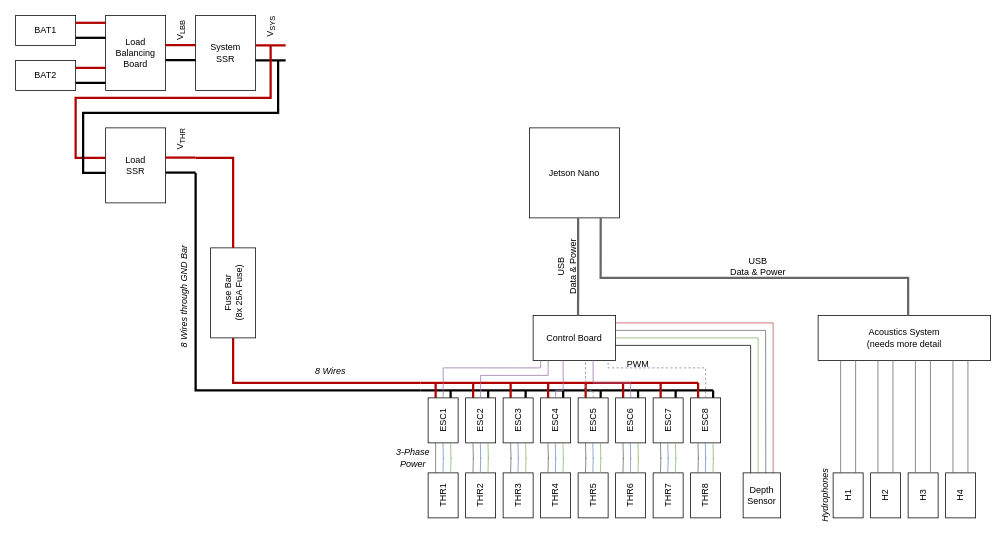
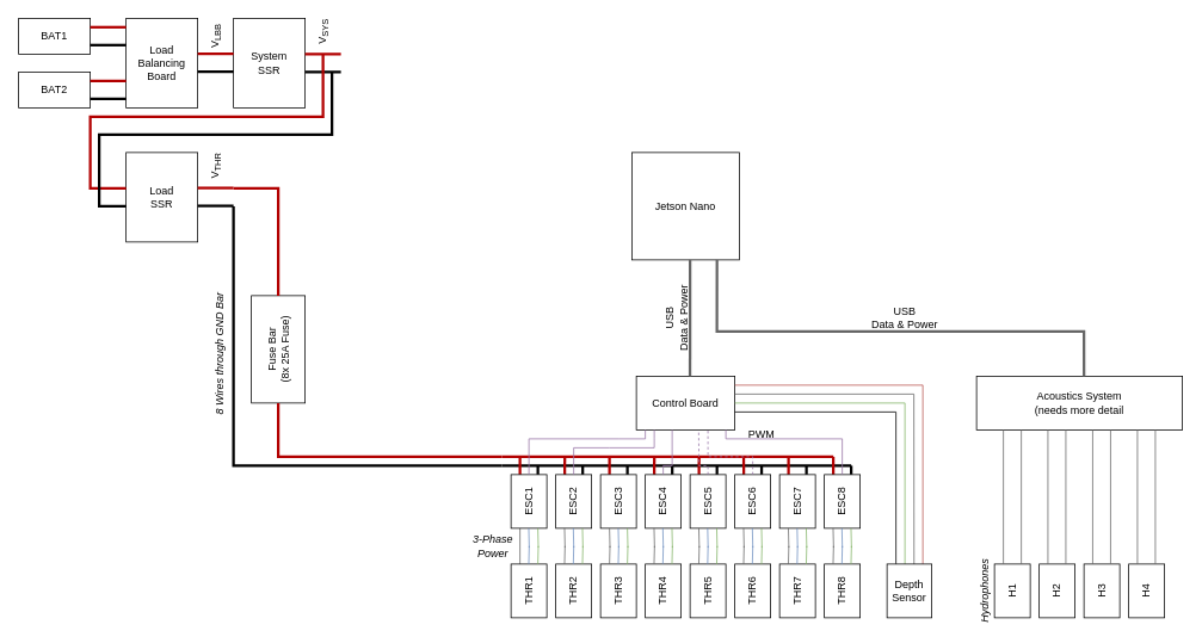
- <mxCell id="76" value="" style="endArrow=none;html=1;rounded=0;entryX=0.909;entryY=1;entryDx=0;entryDy=0;entryPerimeter=0;exitX=0.5;exitY=0;exitDx=0;exitDy=0;fillColor=#e1d5e7;strokeColor=#9673a6;dashed=1;" edge="1" parent="1" source="33" target="24"><mxGeometry width="50" height="50" relative="1" as="geometry"><mxPoint x="900" y="520" as="sourcePoint" /><mxPoint x="830" y="490" as="targetPoint" /><Array as="points"><mxPoint x="940" y="490" /><mxPoint x="810" y="490" /></Array></mxGeometry></mxCell>
+ <mxCell id="76" value="" style="endArrow=none;html=1;rounded=0;entryX=0.909;entryY=1;entryDx=0;entryDy=0;entryPerimeter=0;exitX=0.5;exitY=0;exitDx=0;exitDy=0;fillColor=#e1d5e7;strokeColor=#9673a6;" edge="1" parent="1" source="33" target="24"><mxGeometry width="50" height="50" relative="1" as="geometry"><mxPoint x="900" y="520" as="sourcePoint" /><mxPoint x="830" y="490" as="targetPoint" /><Array as="points"><mxPoint x="940" y="490" /><mxPoint x="810" y="490" /></Array></mxGeometry></mxCell>
- <mxCell id="120" value="&lt;i&gt;8 Wires&lt;/i&gt;" style="text;html=1;strokeColor=none;fillColor=none;align=center;verticalAlign=middle;whiteSpace=wrap;rounded=0;fontSize=12;" vertex="1" parent="1"><mxGeometry x="410" y="480" width="60" height="30" as="geometry" /></mxCell>
- <mxCell id="75" value="" style="endArrow=none;html=1;rounded=0;entryX=0.727;entryY=1;entryDx=0;entryDy=0;entryPerimeter=0;exitX=0.5;exitY=0;exitDx=0;exitDy=0;fillColor=#e1d5e7;strokeColor=#9673a6;" edge="1" parent="1" source="31" target="24"><mxGeometry width="50" height="50" relative="1" as="geometry"><mxPoint x="780" y="540" as="sourcePoint" /><mxPoint x="830" y="490" as="targetPoint" /><Array as="points"><mxPoint x="840" y="510" /><mxPoint x="790" y="510" /></Array></mxGeometry></mxCell>
+ <mxCell id="75" value="" style="endArrow=none;html=1;rounded=0;entryX=0.727;entryY=1;entryDx=0;entryDy=0;entryPerimeter=0;exitX=0.5;exitY=0;exitDx=0;exitDy=0;fillColor=#e1d5e7;strokeColor=#9673a6;dashed=1;" edge="1" parent="1" source="31" target="24"><mxGeometry width="50" height="50" relative="1" as="geometry"><mxPoint x="780" y="540" as="sourcePoint" /><mxPoint x="830" y="490" as="targetPoint" /><Array as="points"><mxPoint x="840" y="510" /><mxPoint x="790" y="510" /></Array></mxGeometry></mxCell>
